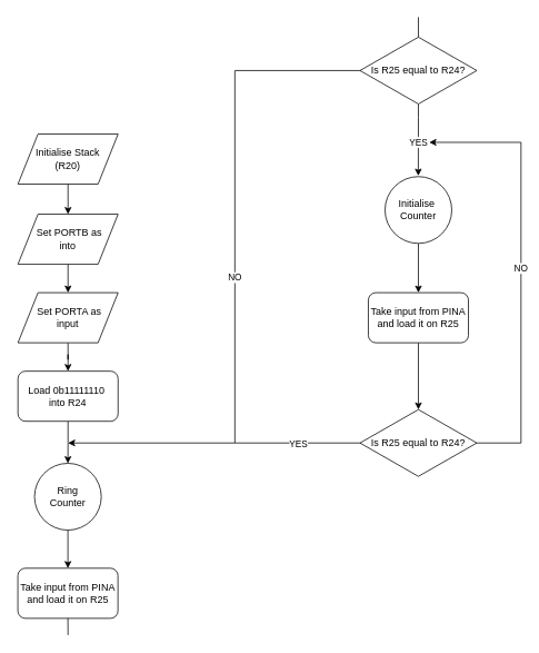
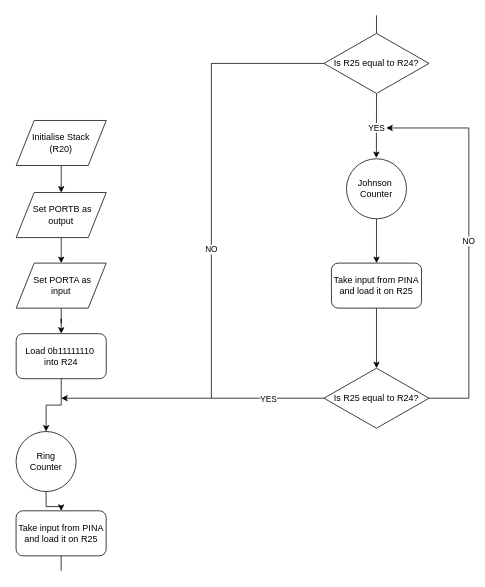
- <mxCell id="19" value="Initialise&amp;nbsp;&lt;br&gt;Counter" style="ellipse;whiteSpace=wrap;html=1;aspect=fixed;" vertex="1" parent="1"><mxGeometry x="461" y="211" width="80" height="80" as="geometry" /></mxCell>
+ <mxCell id="19" value="Johnson&amp;nbsp;&lt;br&gt;Counter" style="ellipse;whiteSpace=wrap;html=1;aspect=fixed;" vertex="1" parent="1"><mxGeometry x="461" y="211" width="80" height="80" as="geometry" /></mxCell>
- <mxCell id="5" value="&amp;nbsp; Set PORTB as&amp;nbsp;&lt;br&gt;into" style="shape=parallelogram;perimeter=parallelogramPerimeter;whiteSpace=wrap;html=1;" vertex="1" parent="1"><mxGeometry x="21" y="256" width="120" height="60" as="geometry" /></mxCell>
+ <mxCell id="5" value="&amp;nbsp; Set PORTB as&amp;nbsp;&lt;br&gt;output" style="shape=parallelogram;perimeter=parallelogramPerimeter;whiteSpace=wrap;html=1;" vertex="1" parent="1"><mxGeometry x="21" y="256" width="120" height="60" as="geometry" /></mxCell>
- <mxCell id="11" value="Ring&lt;br&gt;Counter" style="ellipse;whiteSpace=wrap;html=1;aspect=fixed;" vertex="1" parent="1"><mxGeometry x="40.857" y="554.357" width="80" height="80" as="geometry" /></mxCell>
+ <mxCell id="11" value="Ring&lt;br&gt;Counter" style="ellipse;whiteSpace=wrap;html=1;aspect=fixed;" vertex="1" parent="1"><mxGeometry x="20.857" y="574.357" width="80" height="80" as="geometry" /></mxCell>
